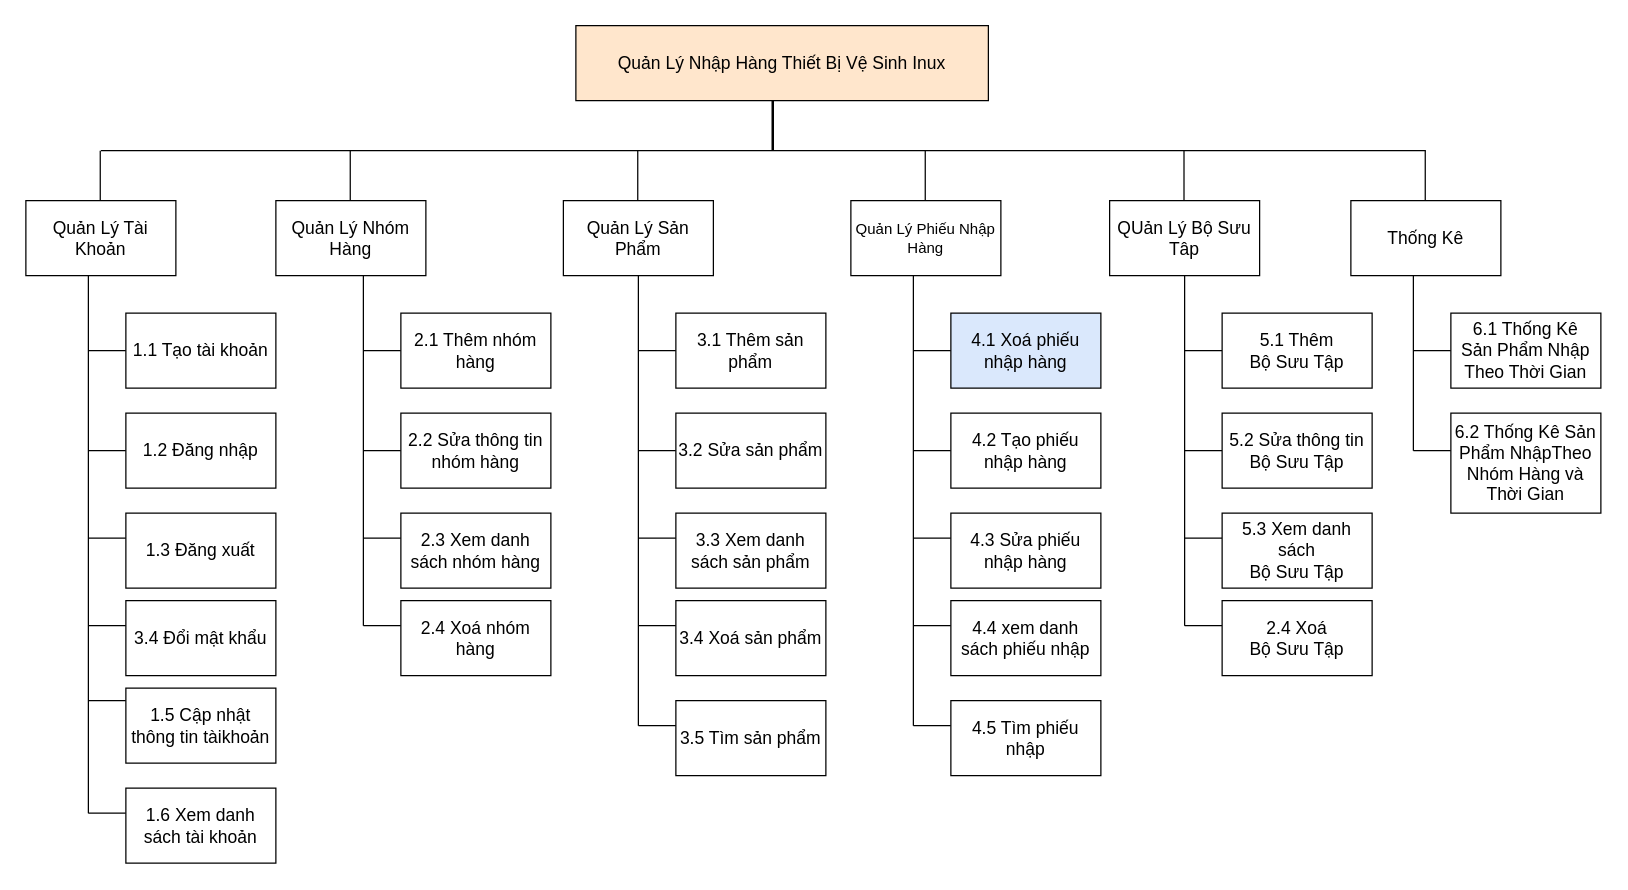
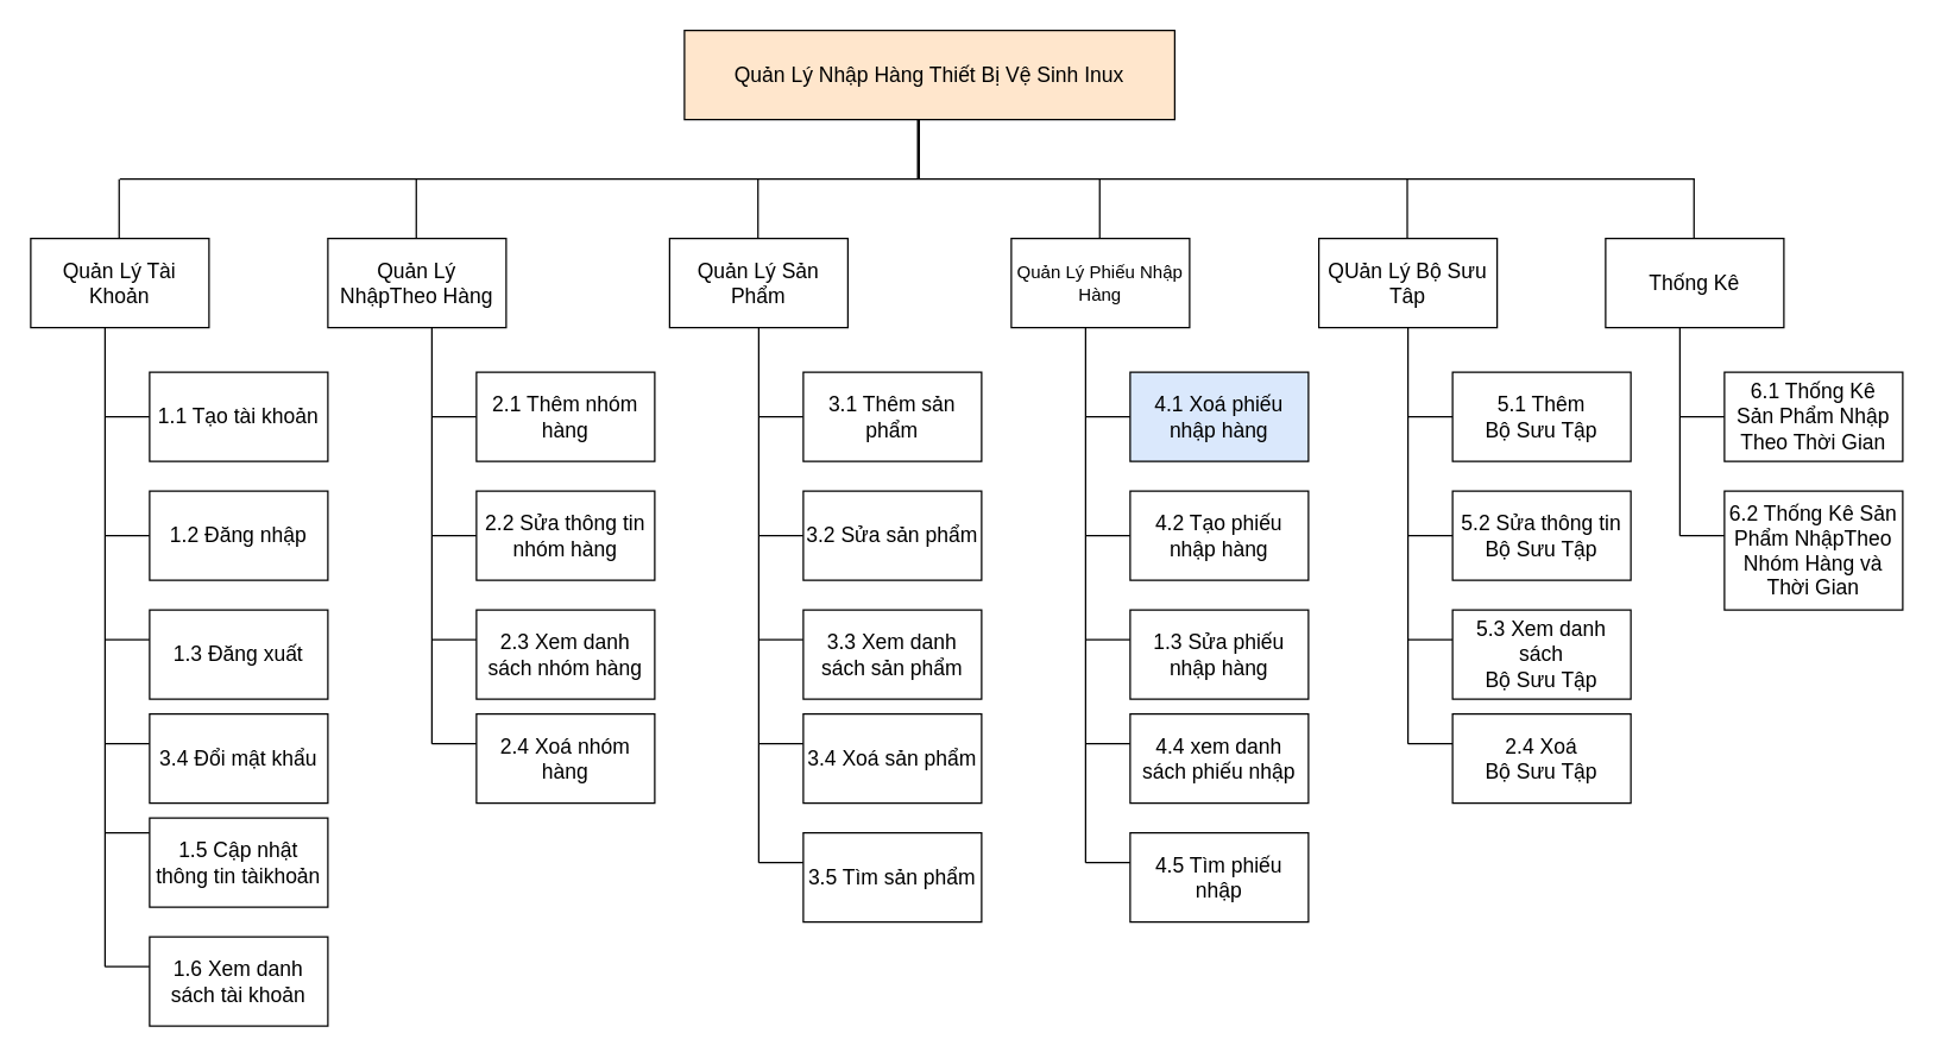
- <mxCell id="63" value="&lt;font style=&quot;font-size: 14px&quot;&gt;Quản Lý Nhóm Hàng&lt;/font&gt;" style="rounded=0;whiteSpace=wrap;html=1;" parent="1" vertex="1"><mxGeometry x="220" y="160" width="120" height="60" as="geometry" /></mxCell>
+ <mxCell id="63" value="&lt;font style=&quot;font-size: 14px&quot;&gt;Quản Lý NhậpTheo Hàng&lt;/font&gt;" style="rounded=0;whiteSpace=wrap;html=1;" parent="1" vertex="1"><mxGeometry x="220" y="160" width="120" height="60" as="geometry" /></mxCell>
- <mxCell id="40" value="&lt;font style=&quot;font-size: 14px&quot;&gt;&lt;span&gt;4.3 Sửa phiếu nhập hàng&lt;/span&gt;&lt;/font&gt;" style="rounded=0;whiteSpace=wrap;html=1;" parent="1" vertex="1"><mxGeometry x="760" y="410" width="120" height="60" as="geometry" /></mxCell>
+ <mxCell id="40" value="&lt;font style=&quot;font-size: 14px&quot;&gt;&lt;span&gt;1.3 Sửa phiếu nhập hàng&lt;/span&gt;&lt;/font&gt;" style="rounded=0;whiteSpace=wrap;html=1;" parent="1" vertex="1"><mxGeometry x="760" y="410" width="120" height="60" as="geometry" /></mxCell>
